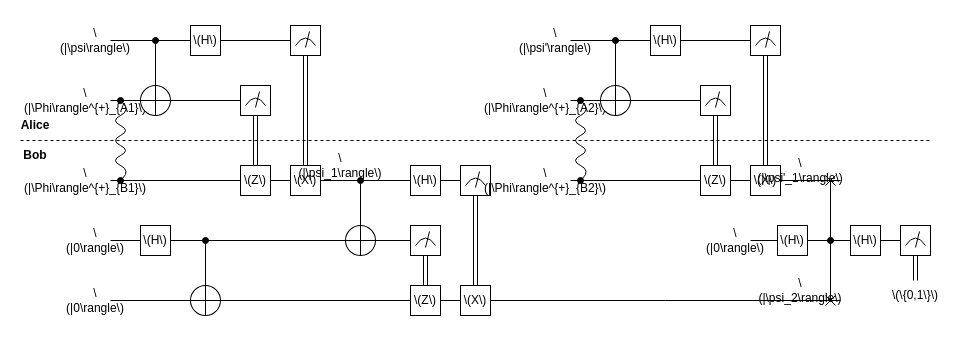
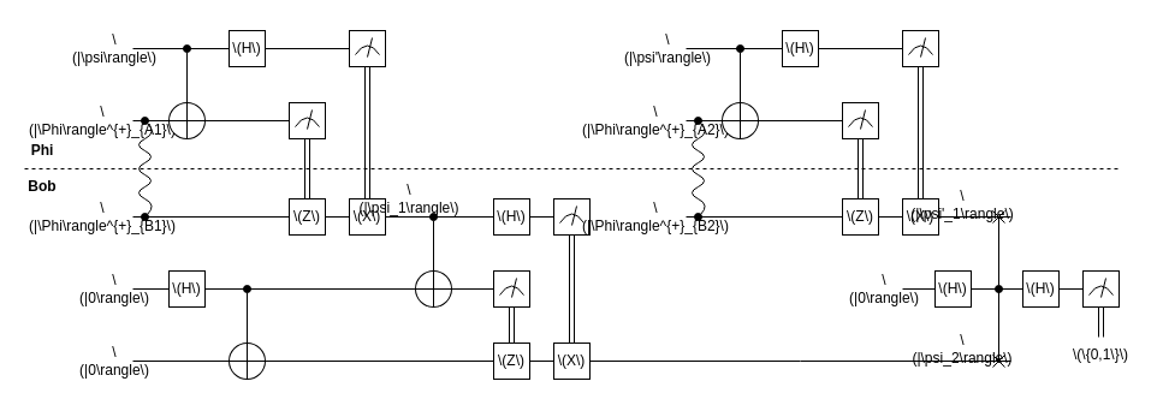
- <mxCell id="103" value="Alice" style="text;html=1;strokeColor=none;fillColor=none;align=center;verticalAlign=middle;whiteSpace=wrap;rounded=0;fontStyle=1" parent="1" vertex="1"><mxGeometry x="20" y="115" width="30" height="20" as="geometry" /></mxCell>
+ <mxCell id="103" value="Phi" style="text;html=1;strokeColor=none;fillColor=none;align=center;verticalAlign=middle;whiteSpace=wrap;rounded=0;fontStyle=1" parent="1" vertex="1"><mxGeometry x="20" y="115" width="30" height="20" as="geometry" /></mxCell>
